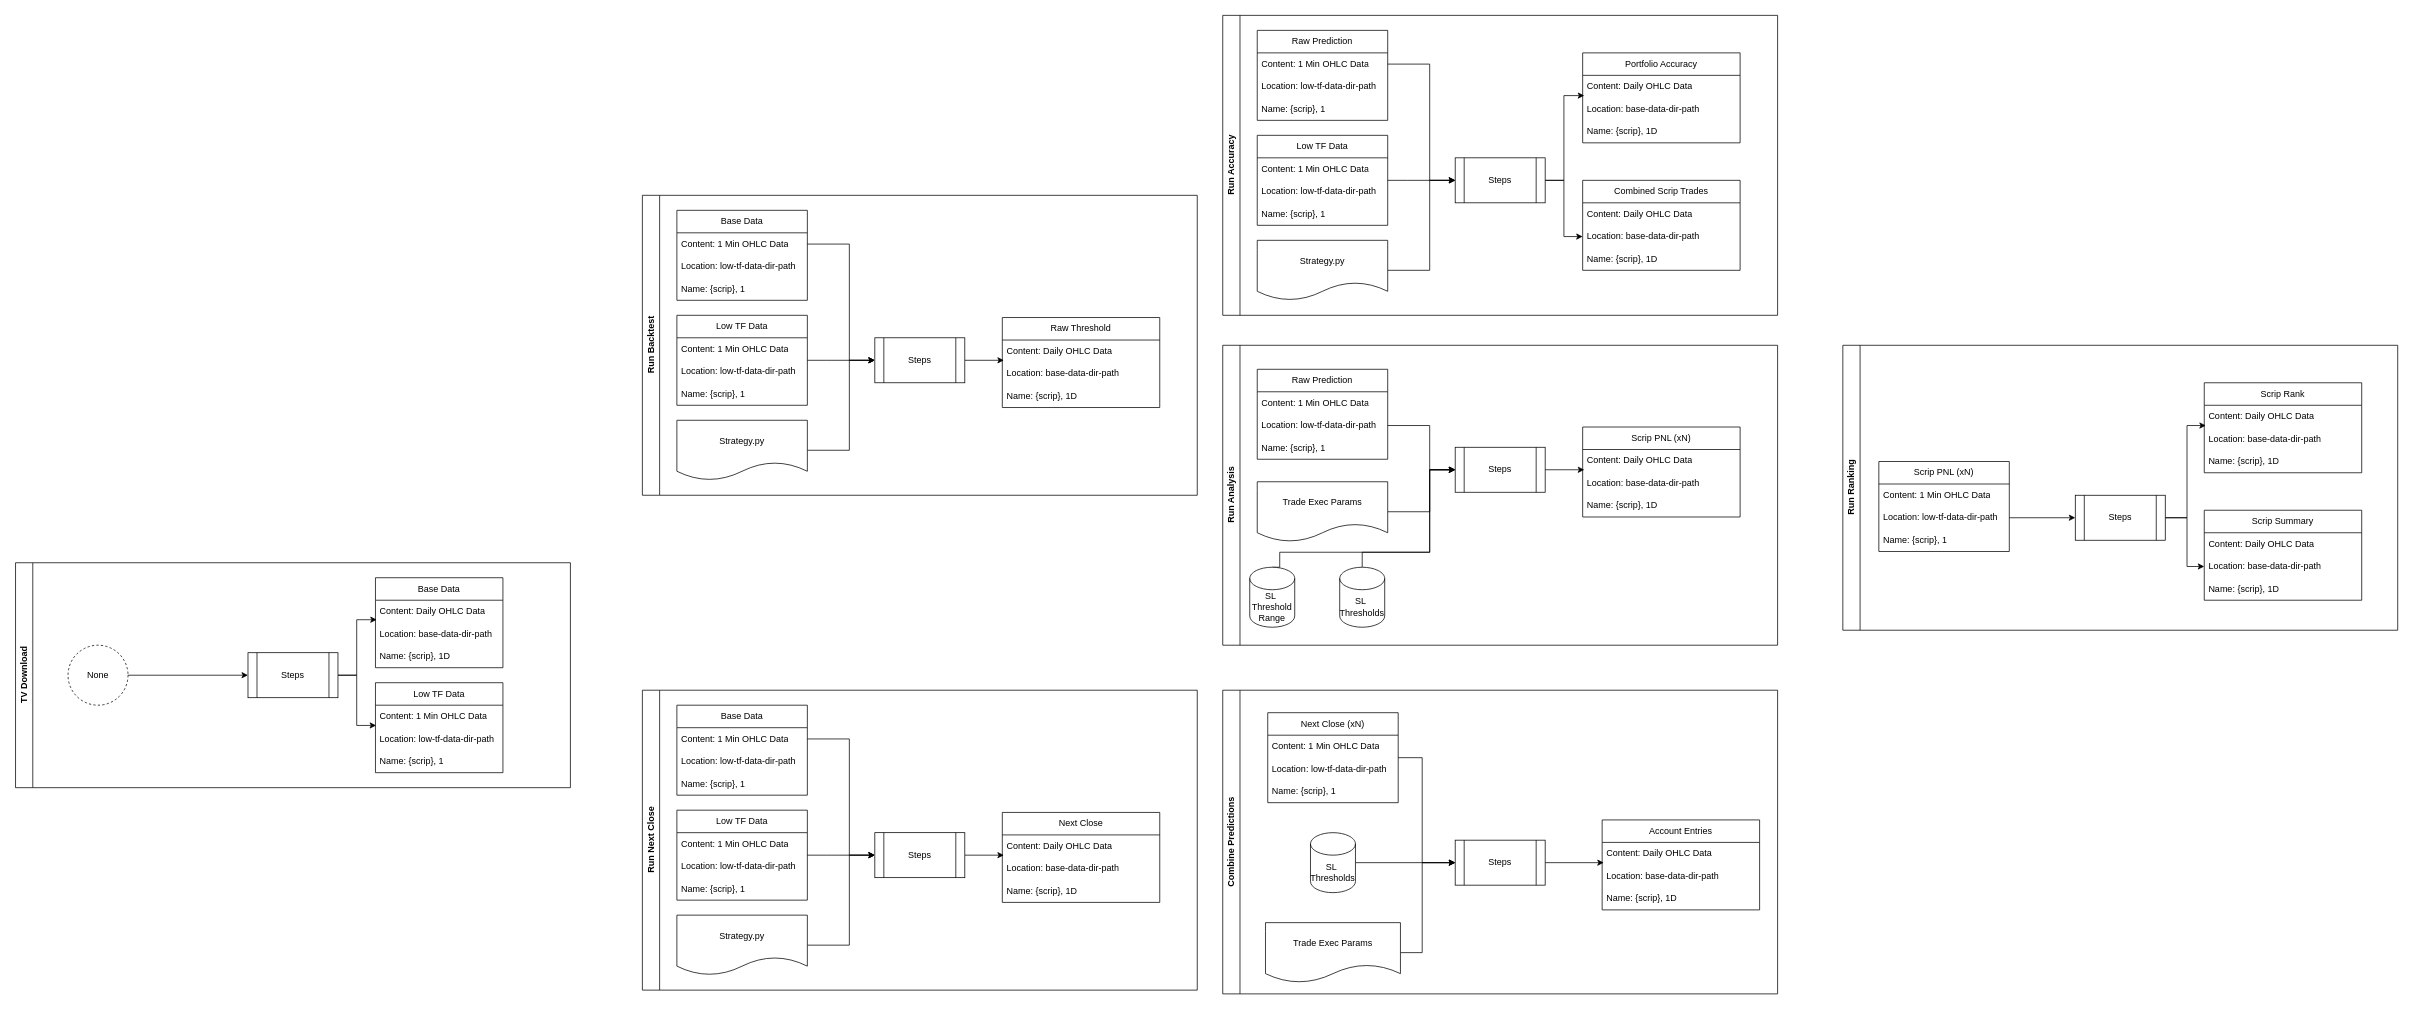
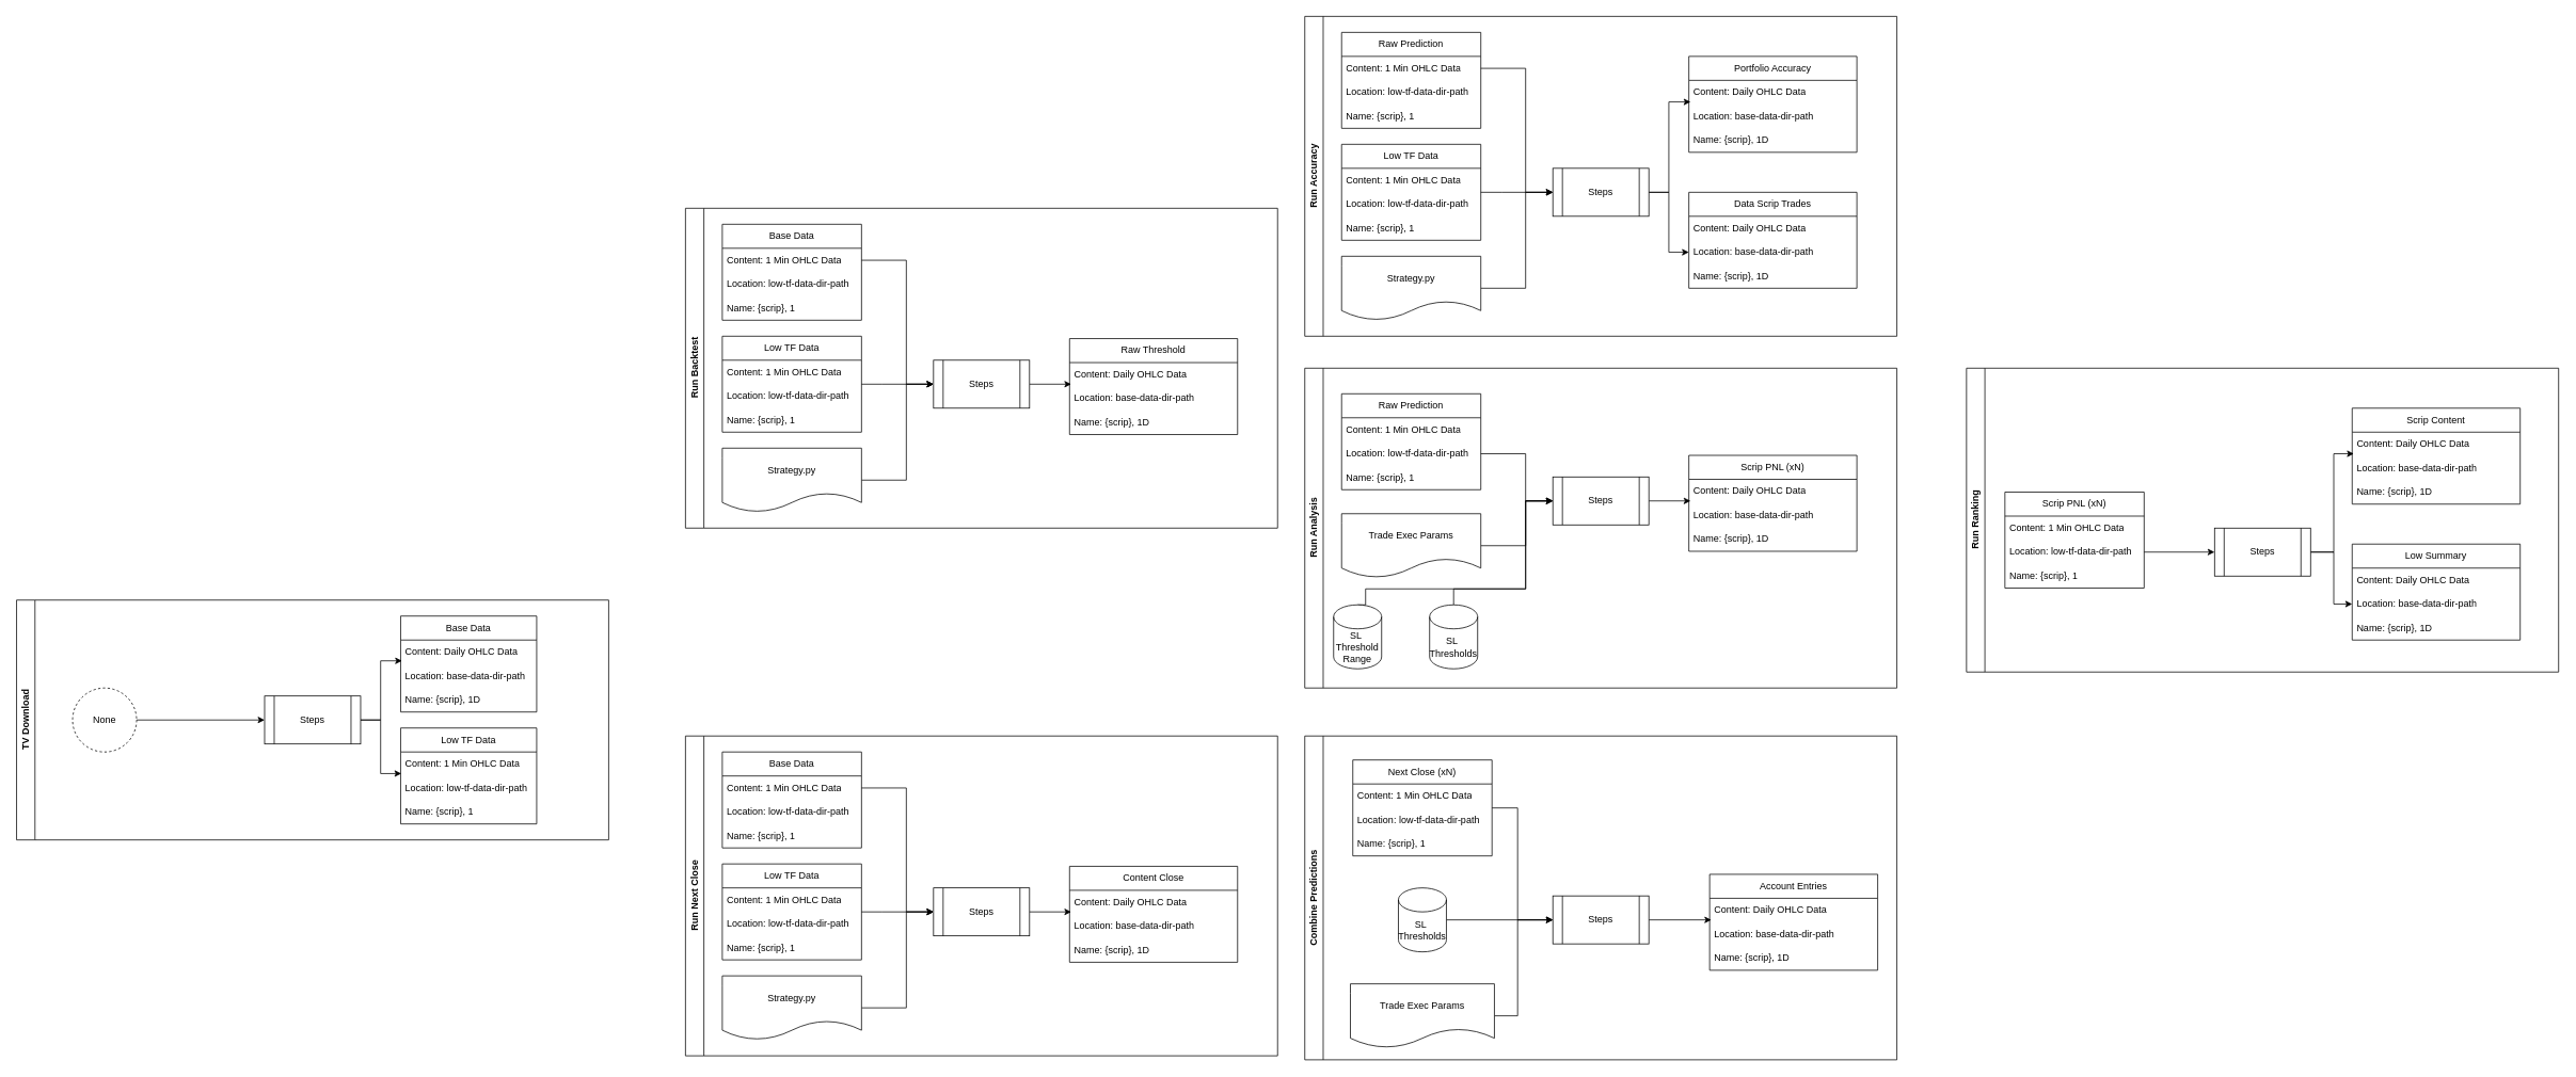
- <mxCell id="125" value="Combined Scrip Trades" style="swimlane;fontStyle=0;childLayout=stackLayout;horizontal=1;startSize=30;horizontalStack=0;resizeParent=1;resizeParentMax=0;resizeLast=0;collapsible=1;marginBottom=0;whiteSpace=wrap;html=1;" vertex="1" parent="105"><mxGeometry x="480" y="220" width="210" height="120" as="geometry" /></mxCell>
+ <mxCell id="125" value="Data Scrip Trades" style="swimlane;fontStyle=0;childLayout=stackLayout;horizontal=1;startSize=30;horizontalStack=0;resizeParent=1;resizeParentMax=0;resizeLast=0;collapsible=1;marginBottom=0;whiteSpace=wrap;html=1;" vertex="1" parent="105"><mxGeometry x="480" y="220" width="210" height="120" as="geometry" /></mxCell>
- <mxCell id="89" value="Scrip Rank" style="swimlane;fontStyle=0;childLayout=stackLayout;horizontal=1;startSize=30;horizontalStack=0;resizeParent=1;resizeParentMax=0;resizeLast=0;collapsible=1;marginBottom=0;whiteSpace=wrap;html=1;" vertex="1" parent="88"><mxGeometry x="482" y="50" width="210" height="120" as="geometry" /></mxCell>
+ <mxCell id="89" value="Scrip Content" style="swimlane;fontStyle=0;childLayout=stackLayout;horizontal=1;startSize=30;horizontalStack=0;resizeParent=1;resizeParentMax=0;resizeLast=0;collapsible=1;marginBottom=0;whiteSpace=wrap;html=1;" vertex="1" parent="88"><mxGeometry x="482" y="50" width="210" height="120" as="geometry" /></mxCell>
- <mxCell id="100" value="Scrip Summary" style="swimlane;fontStyle=0;childLayout=stackLayout;horizontal=1;startSize=30;horizontalStack=0;resizeParent=1;resizeParentMax=0;resizeLast=0;collapsible=1;marginBottom=0;whiteSpace=wrap;html=1;" vertex="1" parent="88"><mxGeometry x="482" y="220" width="210" height="120" as="geometry" /></mxCell>
+ <mxCell id="100" value="Low Summary" style="swimlane;fontStyle=0;childLayout=stackLayout;horizontal=1;startSize=30;horizontalStack=0;resizeParent=1;resizeParentMax=0;resizeLast=0;collapsible=1;marginBottom=0;whiteSpace=wrap;html=1;" vertex="1" parent="88"><mxGeometry x="482" y="220" width="210" height="120" as="geometry" /></mxCell>
- <mxCell id="36" value="Next Close" style="swimlane;fontStyle=0;childLayout=stackLayout;horizontal=1;startSize=30;horizontalStack=0;resizeParent=1;resizeParentMax=0;resizeLast=0;collapsible=1;marginBottom=0;whiteSpace=wrap;html=1;" vertex="1" parent="35"><mxGeometry x="480" y="163" width="210" height="120" as="geometry" /></mxCell>
+ <mxCell id="36" value="Content Close" style="swimlane;fontStyle=0;childLayout=stackLayout;horizontal=1;startSize=30;horizontalStack=0;resizeParent=1;resizeParentMax=0;resizeLast=0;collapsible=1;marginBottom=0;whiteSpace=wrap;html=1;" vertex="1" parent="35"><mxGeometry x="480" y="163" width="210" height="120" as="geometry" /></mxCell>
